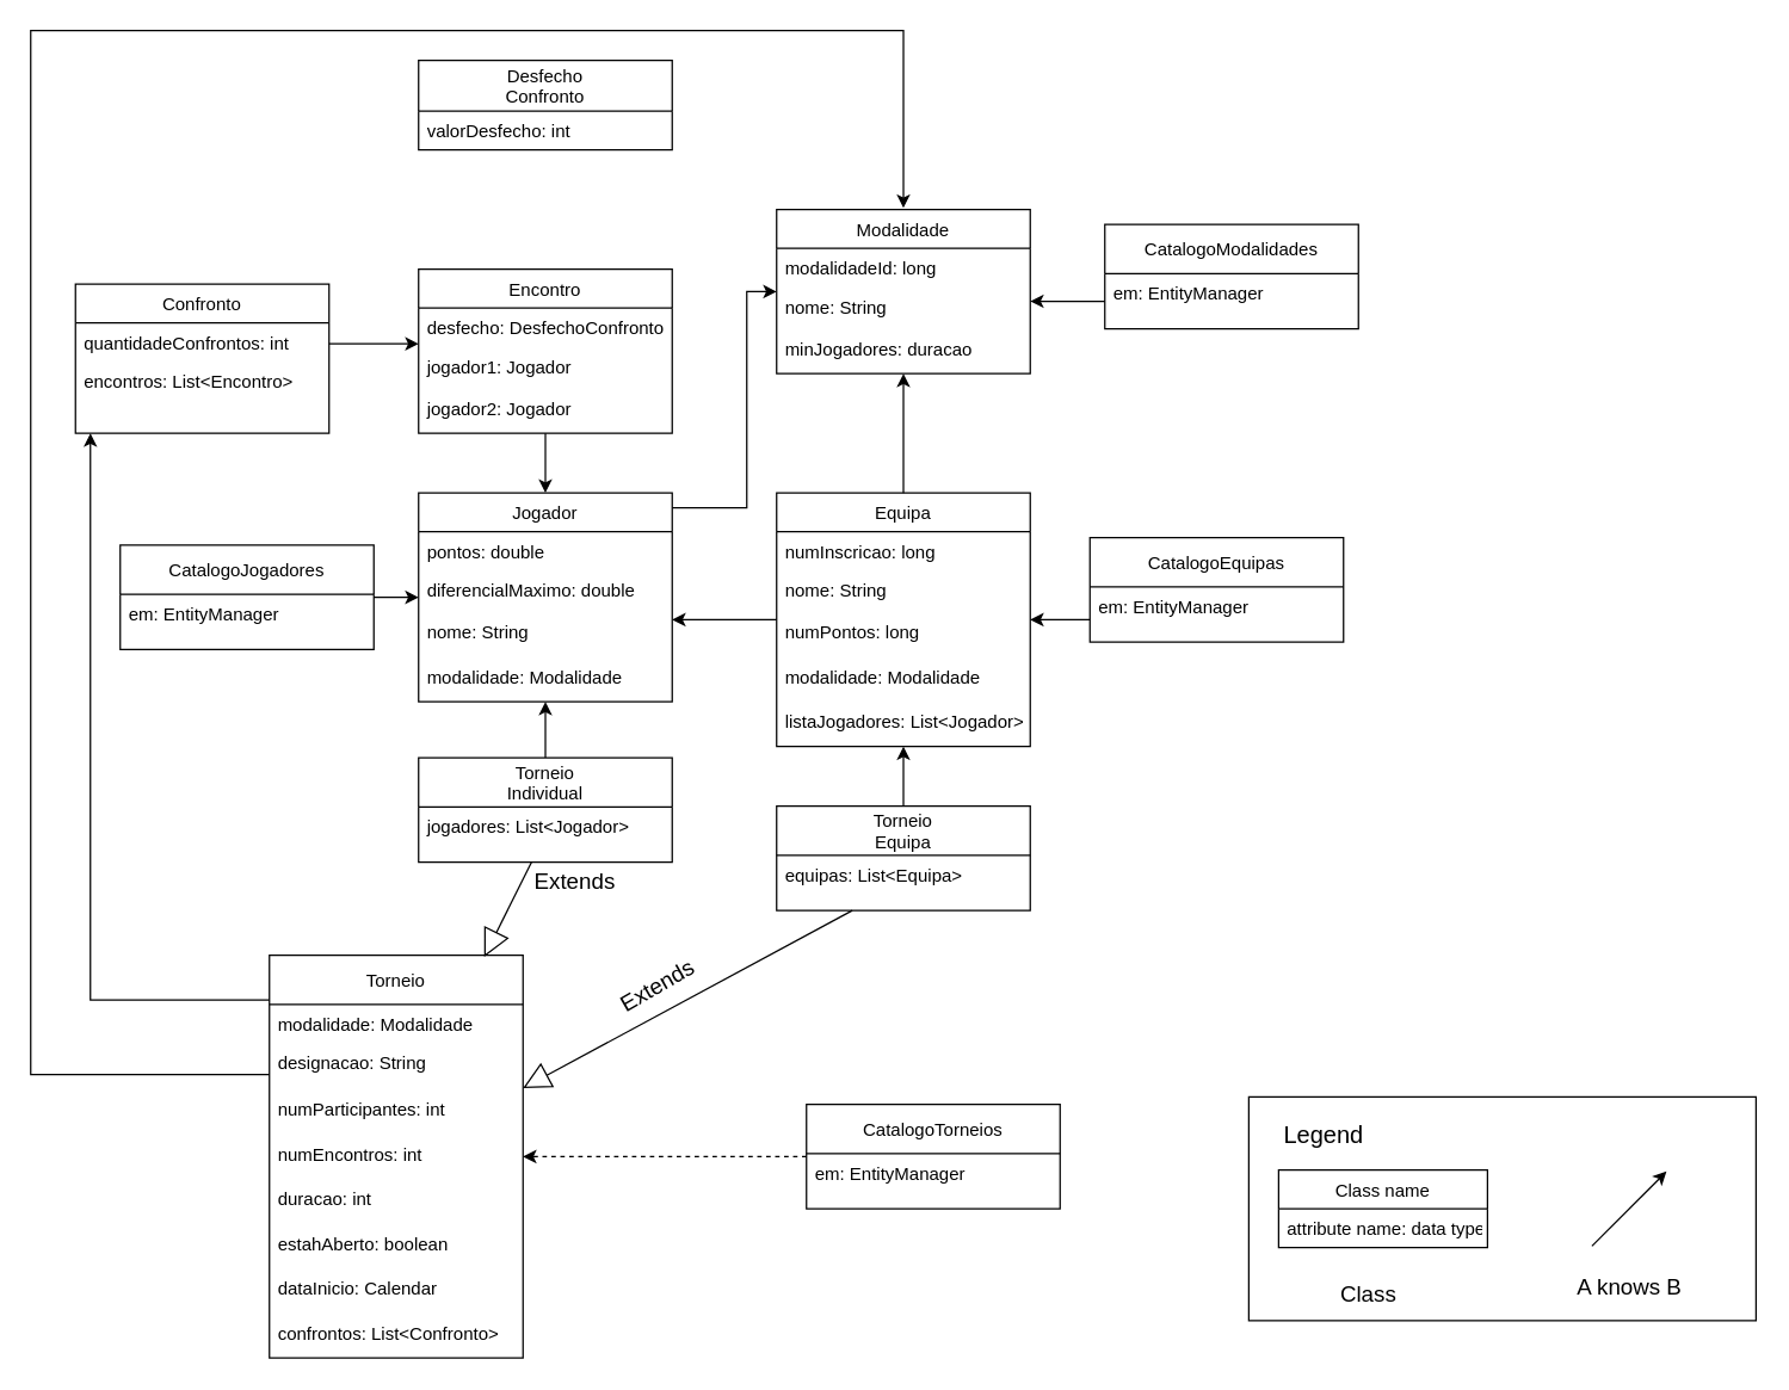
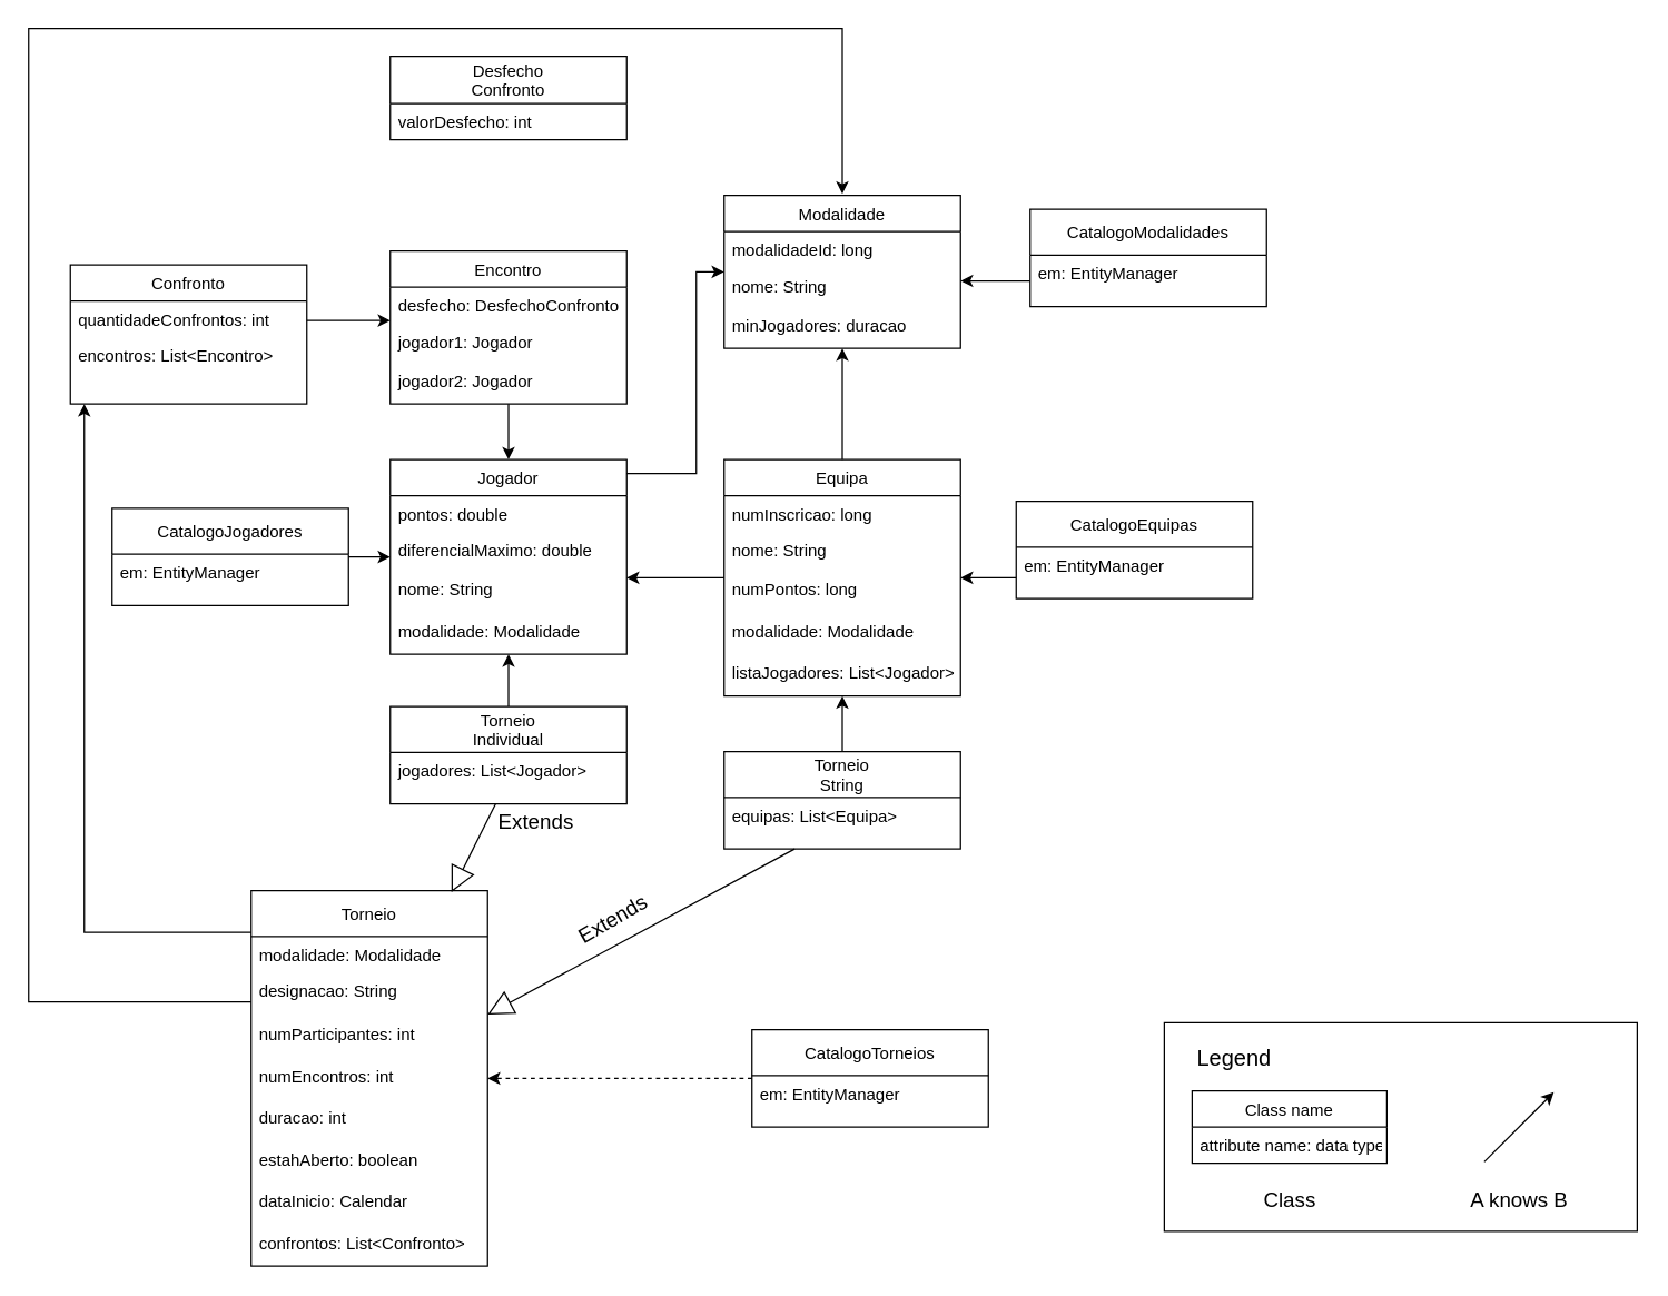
- <mxCell id="34" value="Torneio&#10;Equipa" style="swimlane;fontStyle=0;childLayout=stackLayout;horizontal=1;startSize=33;fillColor=none;horizontalStack=0;resizeParent=1;resizeParentMax=0;resizeLast=0;collapsible=1;marginBottom=0;" parent="1" vertex="1"><mxGeometry x="520" y="540" width="170" height="70" as="geometry"><mxRectangle x="70" y="50" width="90" height="26" as="alternateBounds" /></mxGeometry></mxCell>
+ <mxCell id="34" value="Torneio&#10;String" style="swimlane;fontStyle=0;childLayout=stackLayout;horizontal=1;startSize=33;fillColor=none;horizontalStack=0;resizeParent=1;resizeParentMax=0;resizeLast=0;collapsible=1;marginBottom=0;" parent="1" vertex="1"><mxGeometry x="520" y="540" width="170" height="70" as="geometry"><mxRectangle x="70" y="50" width="90" height="26" as="alternateBounds" /></mxGeometry></mxCell>
- <mxCell id="53" value="Class" style="text;html=1;strokeColor=none;fillColor=none;align=center;verticalAlign=middle;whiteSpace=wrap;rounded=0;fontSize=15;" parent="1" vertex="1"><mxGeometry x="896.5" y="857" width="40" height="20" as="geometry" /></mxCell>
+ <mxCell id="53" value="Class" style="text;html=1;strokeColor=none;fillColor=none;align=center;verticalAlign=middle;whiteSpace=wrap;rounded=0;fontSize=15;" parent="1" vertex="1"><mxGeometry x="906.5" y="852" width="40" height="20" as="geometry" /></mxCell>
